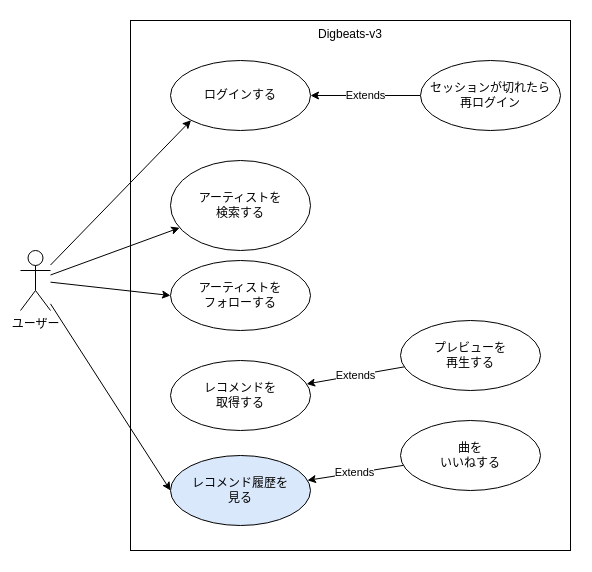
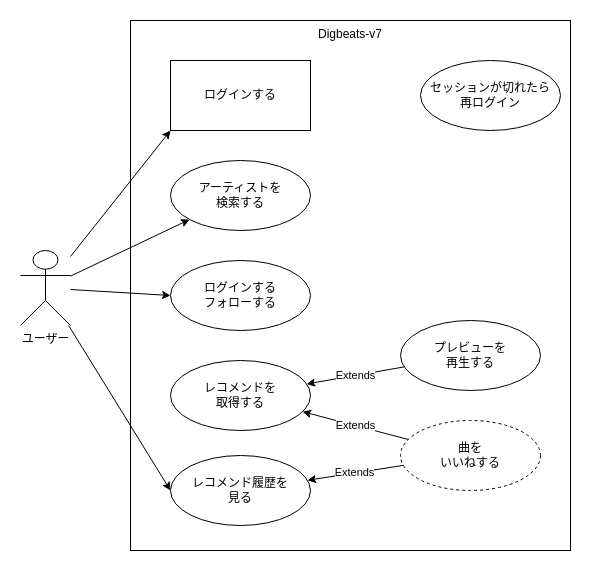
- <mxCell id="2" value="Digbeats-v3" style="rounded=0;whiteSpace=wrap;html=1;fillColor=none;horizontal=1;verticalAlign=top;" vertex="1" parent="1"><mxGeometry x="130" y="20" width="440" height="530" as="geometry" /></mxCell>
+ <mxCell id="2" value="Digbeats-v7" style="rounded=0;whiteSpace=wrap;html=1;fillColor=none;horizontal=1;verticalAlign=top;" vertex="1" parent="1"><mxGeometry x="130" y="20" width="440" height="530" as="geometry" /></mxCell>
- <mxCell id="3" value="ログインする" style="ellipse;whiteSpace=wrap;html=1;" vertex="1" parent="1"><mxGeometry x="170" y="60" width="140" height="70" as="geometry" /></mxCell>
+ <mxCell id="3" value="ログインする" style="whiteSpace=wrap;html=1;rounded=0;" vertex="1" parent="1"><mxGeometry x="170" y="60" width="140" height="70" as="geometry" /></mxCell>
- <mxCell id="17" value="Extends" style="edgeStyle=none;html=1;" edge="1" parent="1" source="18" target="3"><mxGeometry relative="1" as="geometry"><mxPoint x="326" y="104" as="targetPoint" /></mxGeometry></mxCell>
- <mxCell id="9" value="&lt;div&gt;&lt;span style=&quot;background-color: transparent;&quot;&gt;アーティストを&lt;/span&gt;&lt;/div&gt;&lt;div&gt;&lt;span style=&quot;background-color: transparent;&quot;&gt;検索する&lt;/span&gt;&lt;/div&gt;" style="ellipse;whiteSpace=wrap;html=1;" vertex="1" parent="1"><mxGeometry x="170" y="160" width="140" height="90" as="geometry" /></mxCell>
+ <mxCell id="9" value="&lt;div&gt;&lt;span style=&quot;background-color: transparent;&quot;&gt;アーティストを&lt;/span&gt;&lt;/div&gt;&lt;div&gt;&lt;span style=&quot;background-color: transparent;&quot;&gt;検索する&lt;/span&gt;&lt;/div&gt;" style="ellipse;whiteSpace=wrap;html=1;" vertex="1" parent="1"><mxGeometry x="170" y="160" width="140" height="70" as="geometry" /></mxCell>
- <mxCell id="8" value="ユーザー" style="shape=umlActor;verticalLabelPosition=bottom;verticalAlign=top;html=1;outlineConnect=0;" vertex="1" parent="1"><mxGeometry x="20" y="250" width="30" height="60" as="geometry" /></mxCell>
+ <mxCell id="8" value="ユーザー" style="shape=umlActor;verticalLabelPosition=bottom;verticalAlign=top;html=1;outlineConnect=0;" vertex="1" parent="1"><mxGeometry x="20" y="250" width="50" height="75" as="geometry" /></mxCell>
- <mxCell id="10" value="アーティストを&lt;div&gt;フォローする&lt;/div&gt;" style="ellipse;whiteSpace=wrap;html=1;" vertex="1" parent="1"><mxGeometry x="170" y="260" width="140" height="70" as="geometry" /></mxCell>
+ <mxCell id="10" value="ログインする&lt;div&gt;フォローする&lt;/div&gt;" style="ellipse;whiteSpace=wrap;html=1;" vertex="1" parent="1"><mxGeometry x="170" y="260" width="140" height="70" as="geometry" /></mxCell>
+ <mxCell id="13" value="Extends" style="edgeStyle=none;html=1;" edge="1" parent="1" source="14" target="11"><mxGeometry relative="1" as="geometry" /></mxCell>
- <mxCell id="14" value="曲を&lt;div&gt;いいねする&lt;/div&gt;" style="ellipse;whiteSpace=wrap;html=1;" vertex="1" parent="1"><mxGeometry x="400" y="420" width="140" height="70" as="geometry" /></mxCell>
+ <mxCell id="14" value="曲を&lt;div&gt;いいねする&lt;/div&gt;" style="ellipse;whiteSpace=wrap;html=1;dashed=1;" vertex="1" parent="1"><mxGeometry x="400" y="420" width="140" height="70" as="geometry" /></mxCell>
- <mxCell id="12" value="レコメンド履歴を&lt;div&gt;見る&lt;/div&gt;" style="ellipse;whiteSpace=wrap;html=1;fillColor=#dae8fc;" vertex="1" parent="1"><mxGeometry x="170" y="455" width="140" height="70" as="geometry" /></mxCell>
+ <mxCell id="12" value="レコメンド履歴を&lt;div&gt;見る&lt;/div&gt;" style="ellipse;whiteSpace=wrap;html=1;" vertex="1" parent="1"><mxGeometry x="170" y="455" width="140" height="70" as="geometry" /></mxCell>
